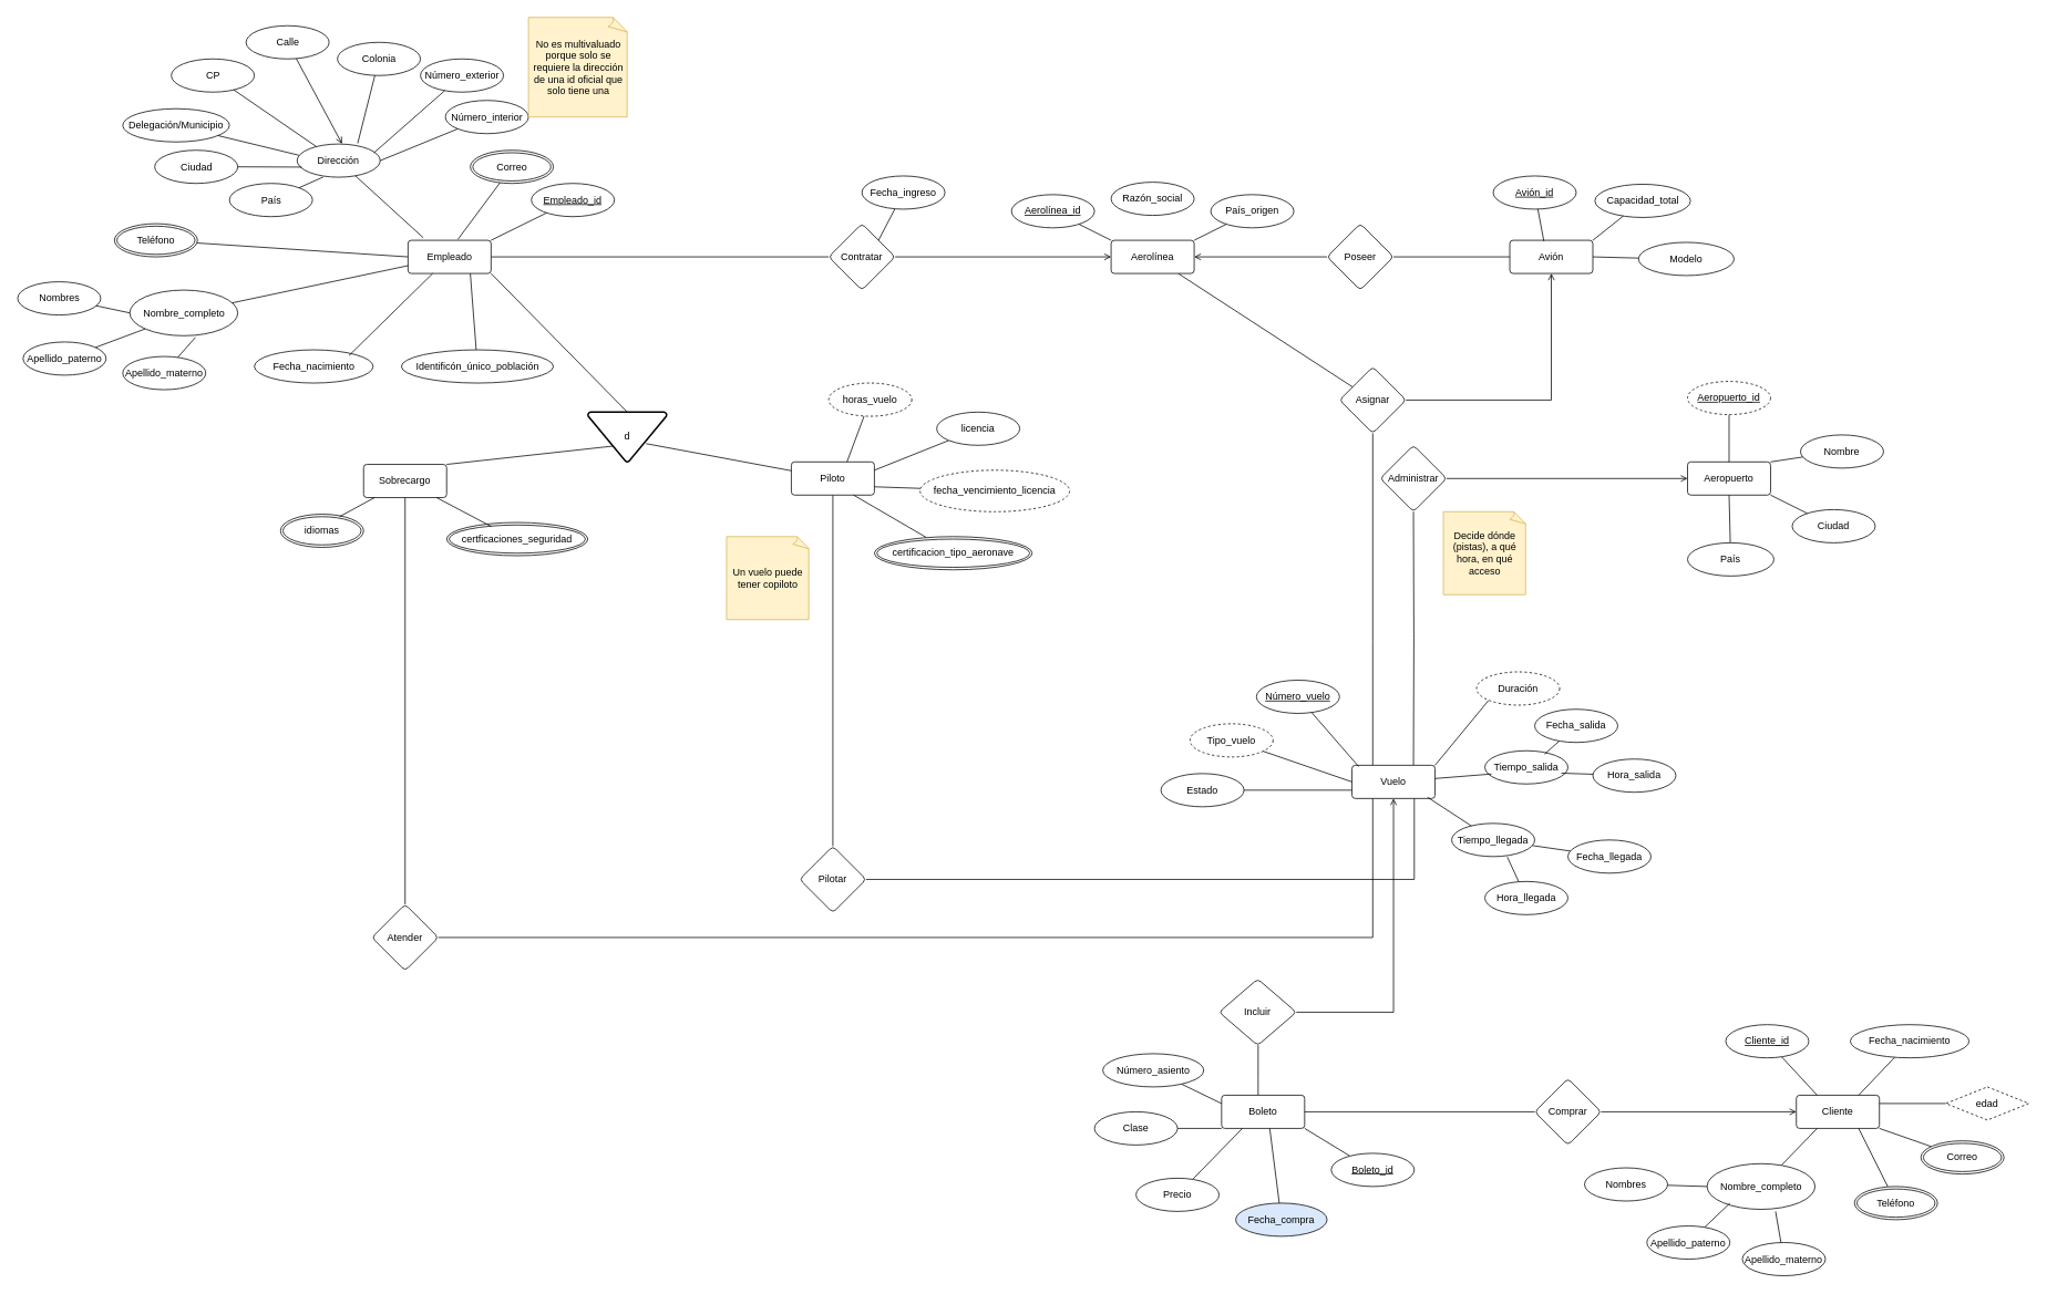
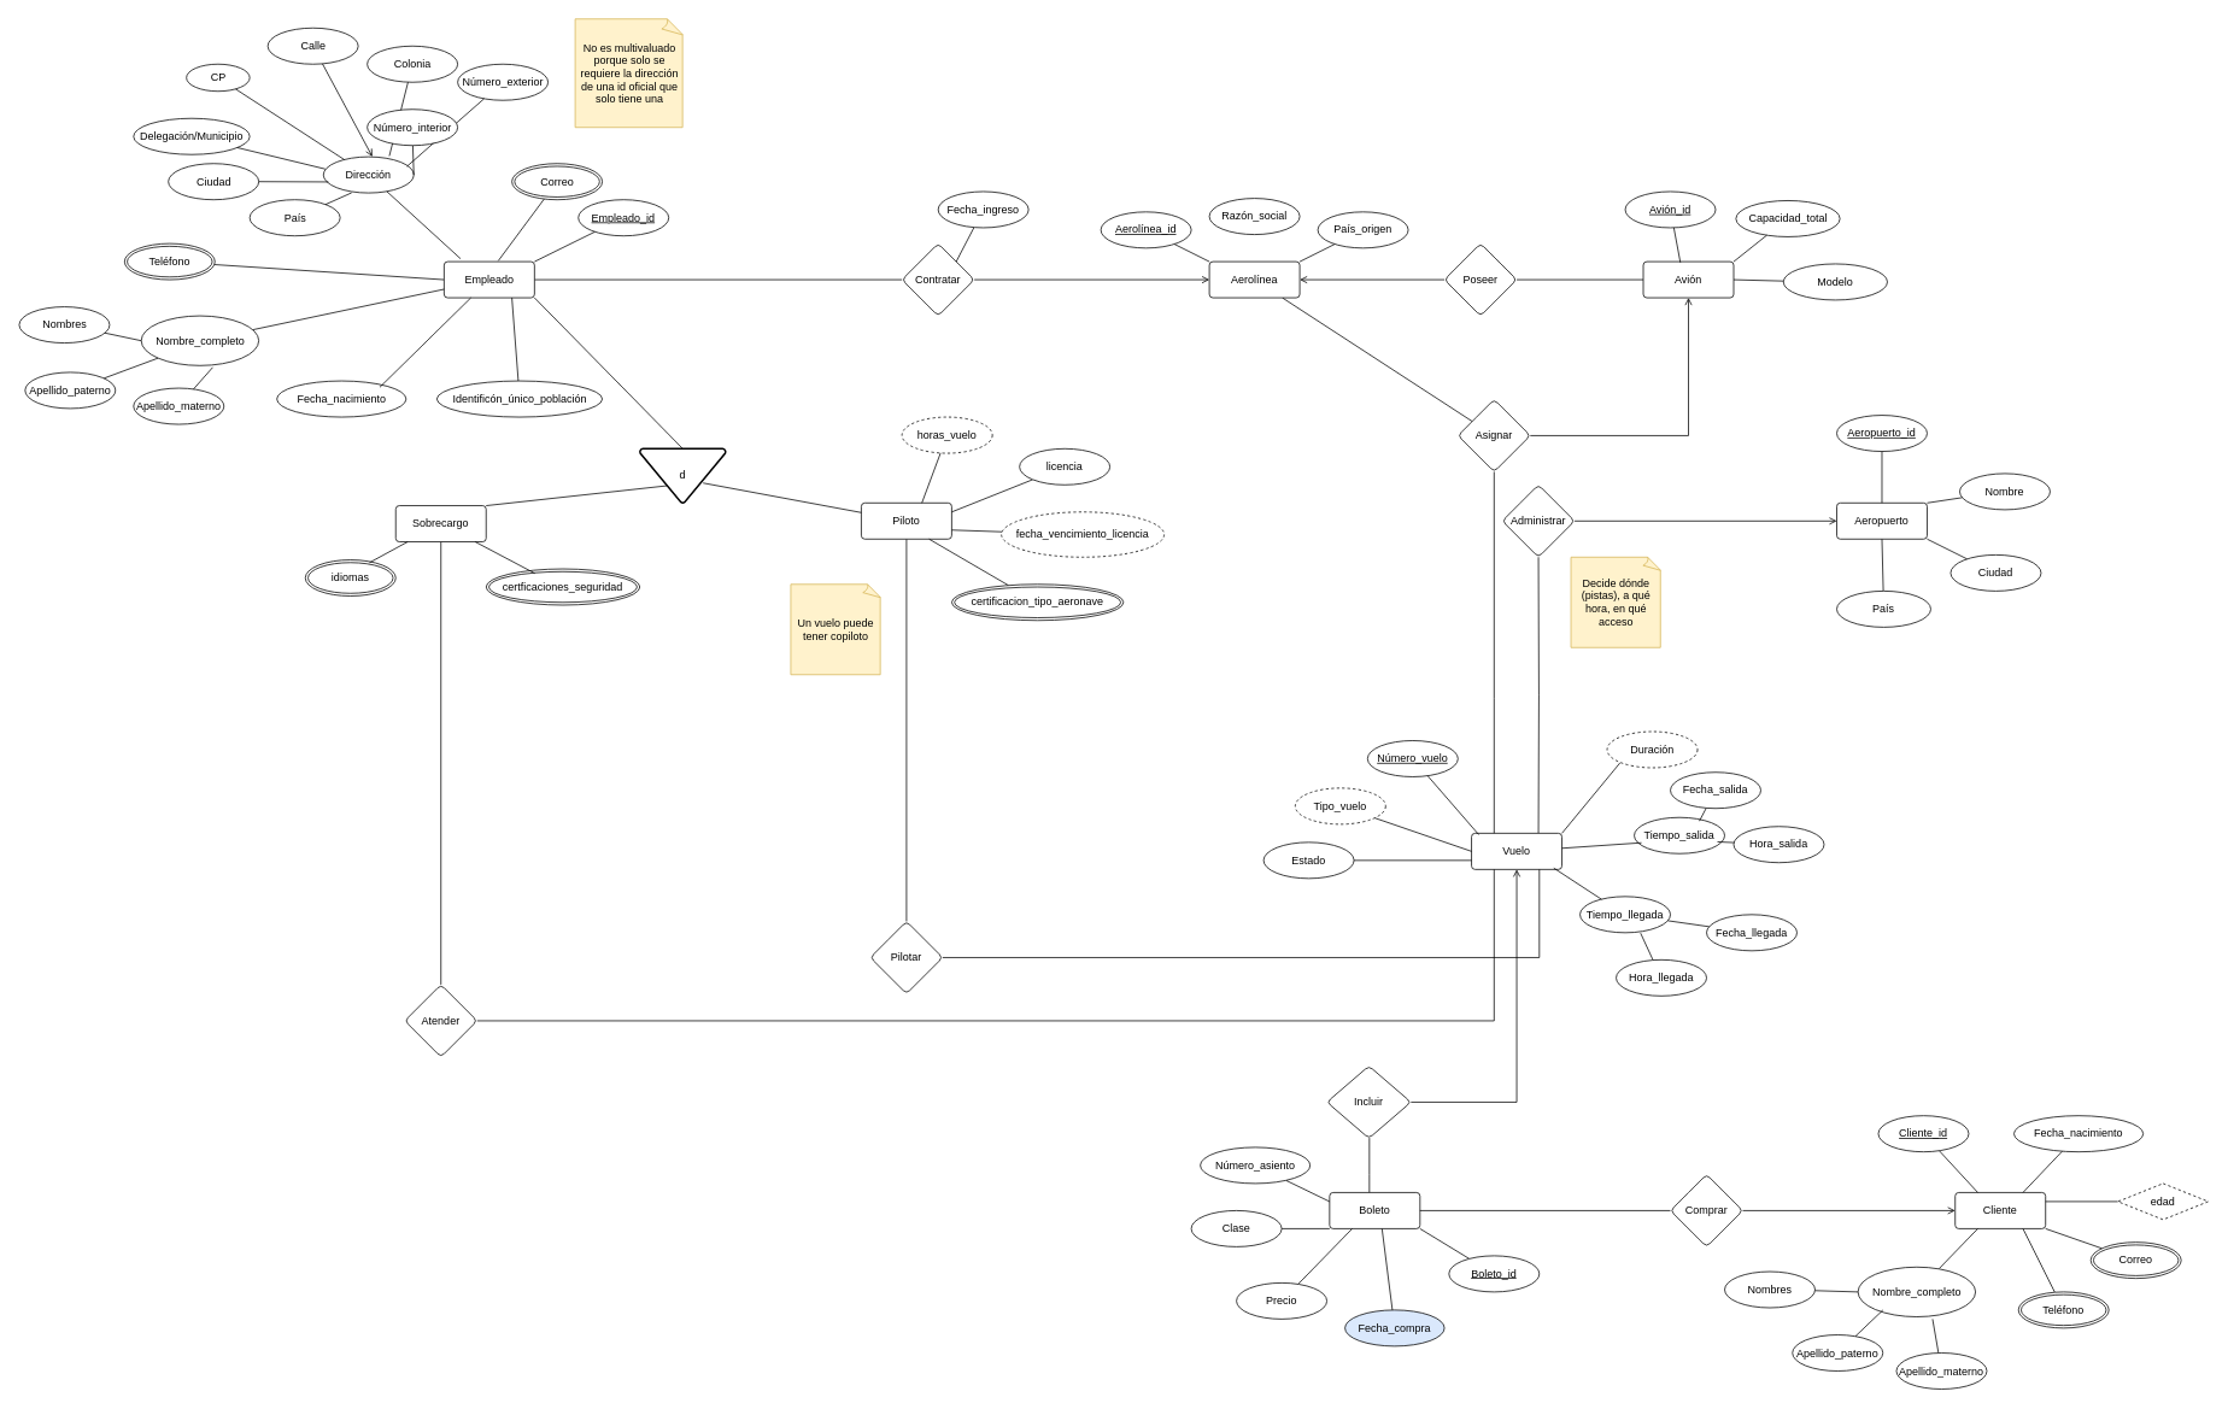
- <mxCell id="142" value="CP" style="ellipse;whiteSpace=wrap;html=1;align=center;" vertex="1" parent="1"><mxGeometry x="205.5" y="70.5" width="100" height="40" as="geometry" /></mxCell>
+ <mxCell id="142" value="CP" style="ellipse;whiteSpace=wrap;html=1;align=center;" vertex="1" parent="1"><mxGeometry x="205.5" y="70.5" width="70" height="30" as="geometry" /></mxCell>
- <mxCell id="154" value="Número_interior" style="ellipse;whiteSpace=wrap;html=1;align=center;" vertex="1" parent="1"><mxGeometry x="535.5" y="120.5" width="100" height="40" as="geometry" /></mxCell>
+ <mxCell id="154" value="Número_interior" style="ellipse;whiteSpace=wrap;html=1;align=center;" vertex="1" parent="1"><mxGeometry x="405.5" y="120.5" width="100" height="40" as="geometry" /></mxCell>
- <mxCell id="53" value="&lt;u&gt;Aeropuerto_id&lt;/u&gt;" style="ellipse;whiteSpace=wrap;html=1;align=center;dashed=1;" parent="1" vertex="1"><mxGeometry x="2031" y="459" width="100" height="40" as="geometry" /></mxCell>
+ <mxCell id="53" value="&lt;u&gt;Aeropuerto_id&lt;/u&gt;" style="ellipse;whiteSpace=wrap;html=1;align=center;" parent="1" vertex="1"><mxGeometry x="2031" y="459" width="100" height="40" as="geometry" /></mxCell>
- <mxCell id="75" value="Tiempo_salida" style="ellipse;whiteSpace=wrap;html=1;align=center;" parent="1" vertex="1"><mxGeometry x="1787" y="904" width="100" height="40" as="geometry" /></mxCell>
+ <mxCell id="75" value="Tiempo_salida" style="ellipse;whiteSpace=wrap;html=1;align=center;" parent="1" vertex="1"><mxGeometry x="1807" y="904" width="100" height="40" as="geometry" /></mxCell>
